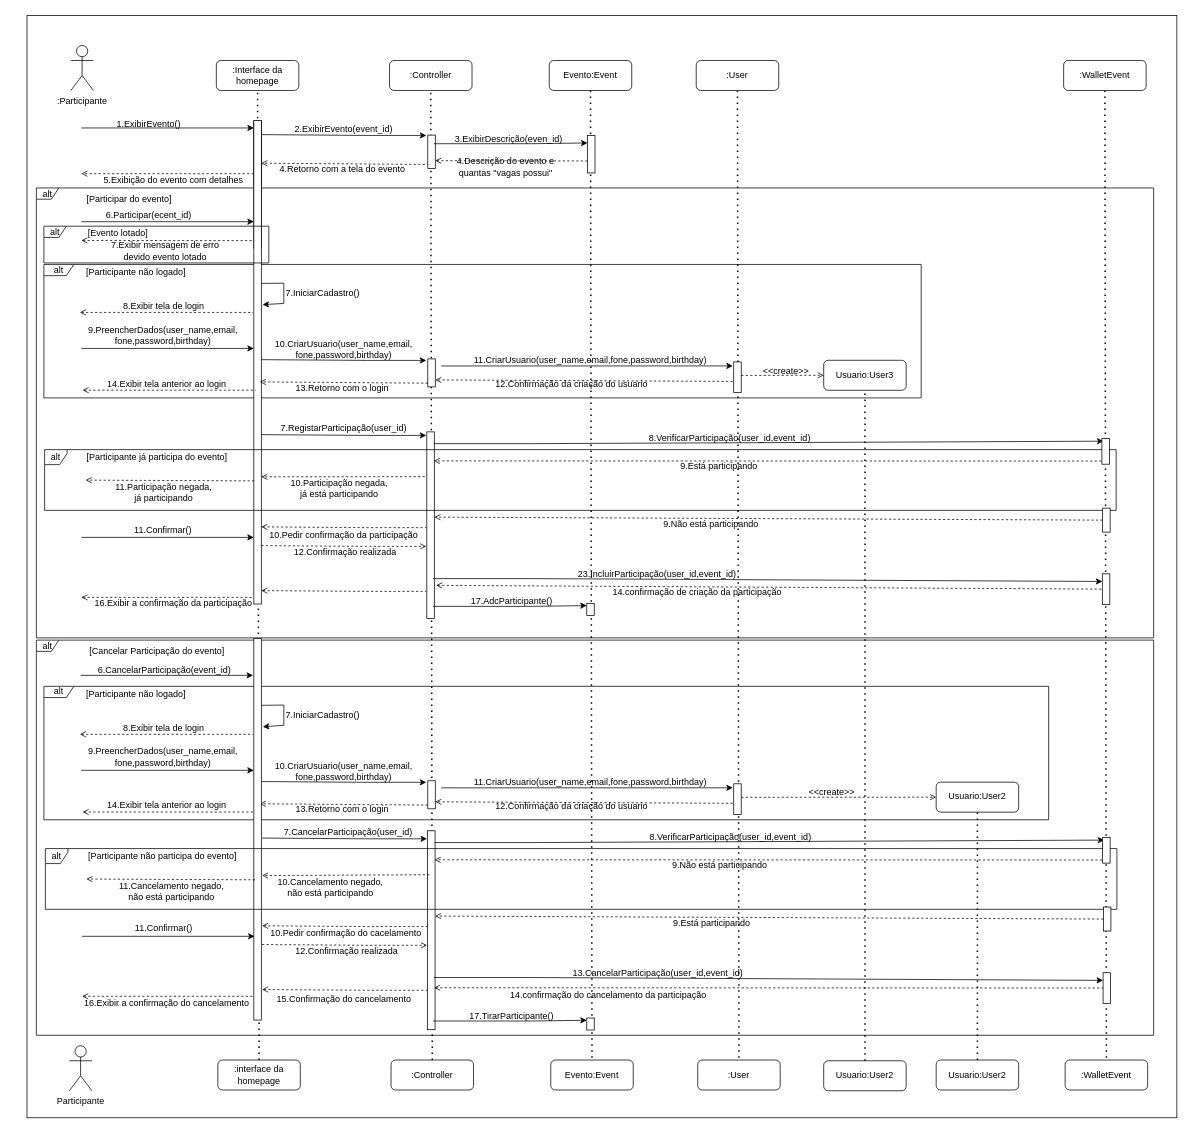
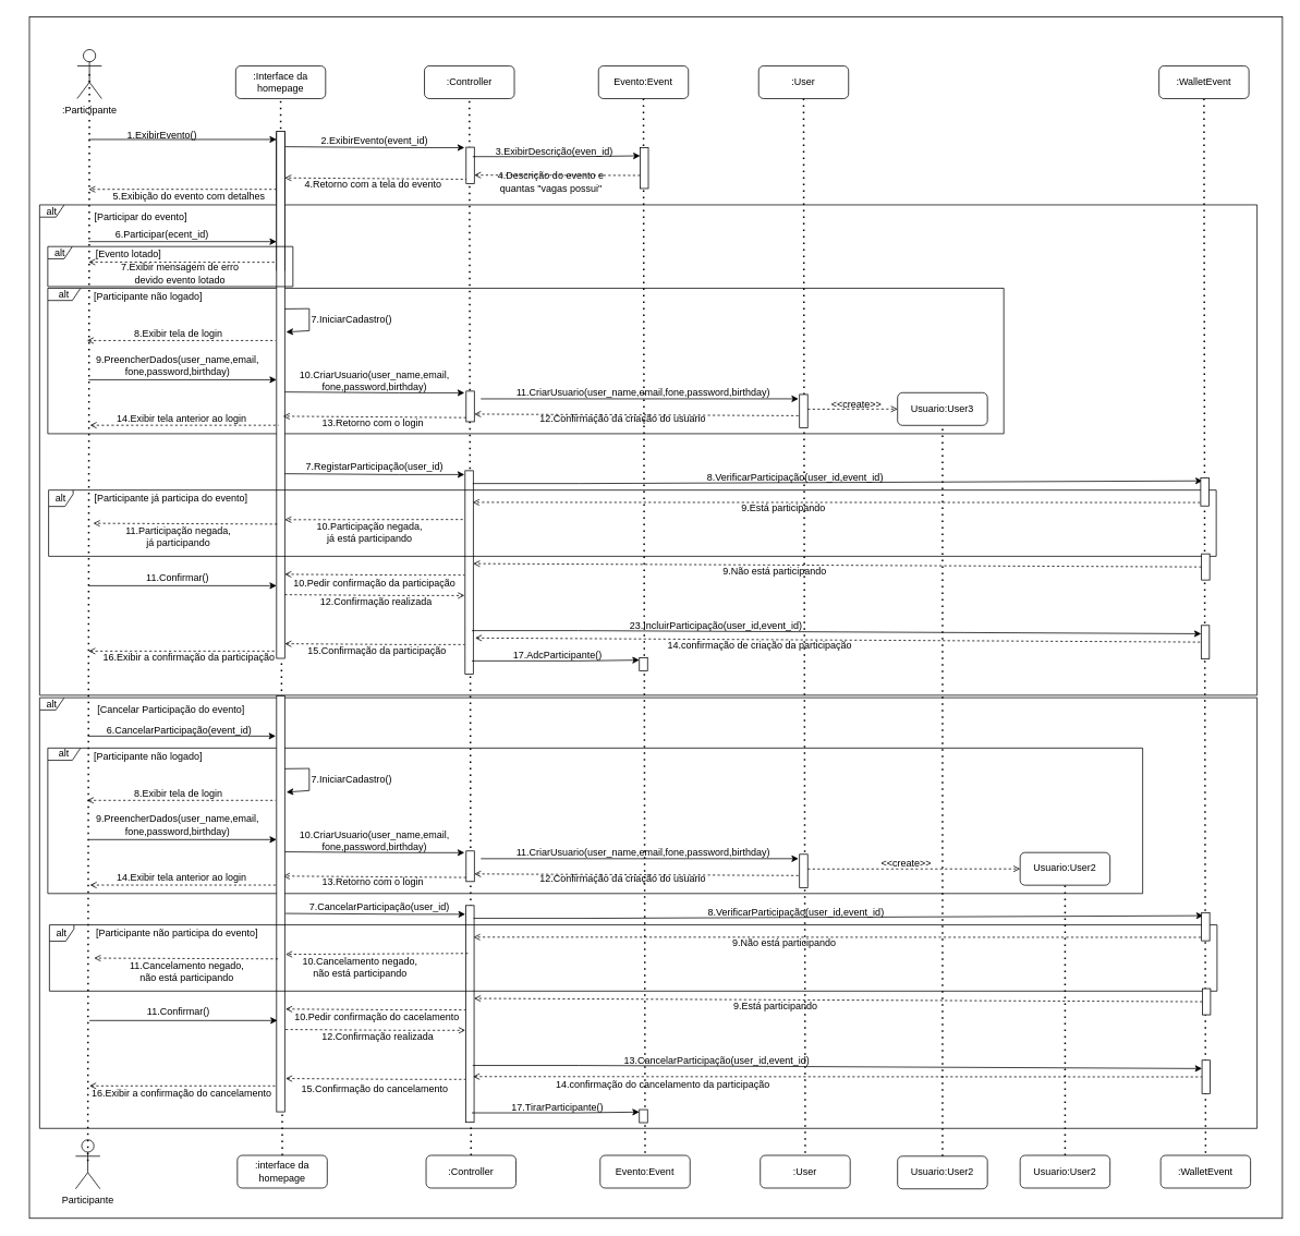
+ <mxCell id="15" value="" style="endArrow=none;dashed=1;html=1;dashPattern=1 3;strokeWidth=2;rounded=0;exitX=0.5;exitY=0.5;exitDx=0;exitDy=0;exitPerimeter=0;entryX=0.5;entryY=0.5;entryDx=0;entryDy=0;entryPerimeter=0;" parent="1" source="13" target="14" edge="1"><mxGeometry width="50" height="50" relative="1" as="geometry"><mxPoint x="174" y="440" as="sourcePoint" /><mxPoint x="224" y="390" as="targetPoint" /></mxGeometry></mxCell>
+ <mxCell id="97" value="15.Confirmação da participação" style="text;html=1;align=center;verticalAlign=middle;whiteSpace=wrap;rounded=0;" parent="1" vertex="1"><mxGeometry x="374" y="780" width="174" height="32" as="geometry" /></mxCell>
